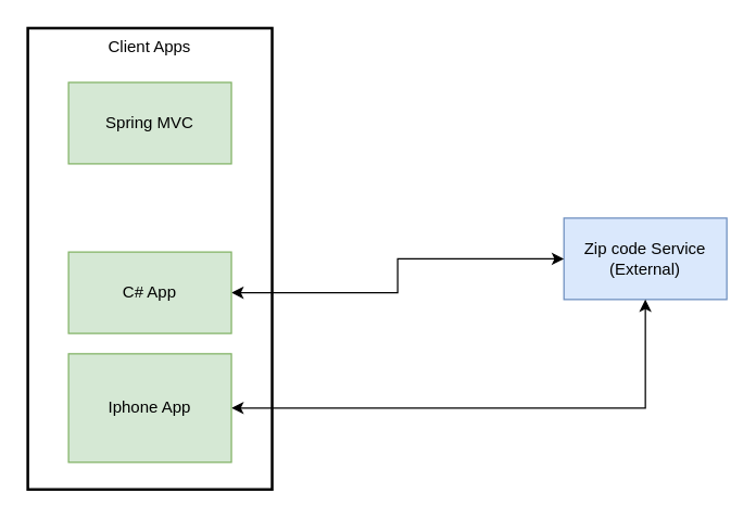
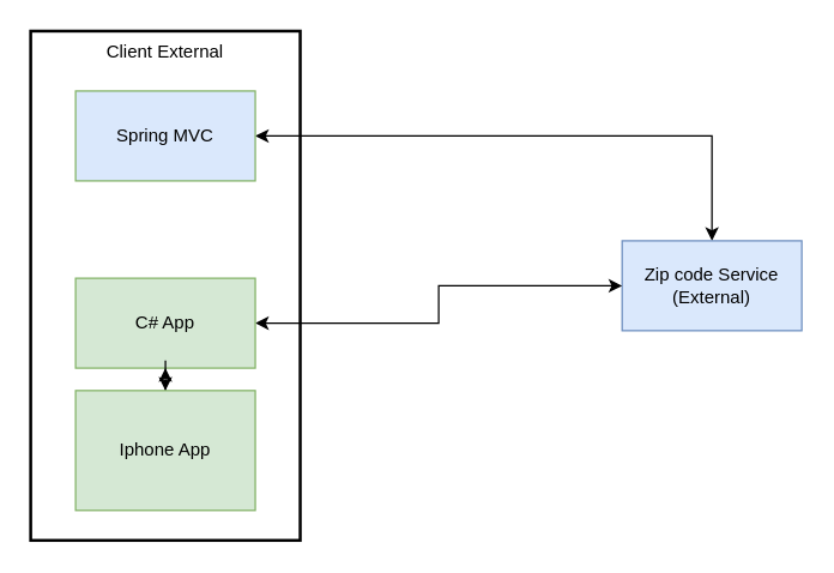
- <mxCell id="2" value="Client Apps" style="rounded=0;whiteSpace=wrap;html=1;verticalAlign=top;fillColor=none;strokeWidth=2;" vertex="1" parent="1"><mxGeometry x="20" y="20" width="180" height="340" as="geometry" /></mxCell>
+ <mxCell id="2" value="Client External" style="rounded=0;whiteSpace=wrap;html=1;verticalAlign=top;fillColor=none;strokeWidth=2;" vertex="1" parent="1"><mxGeometry x="20" y="20" width="180" height="340" as="geometry" /></mxCell>
- <mxCell id="4" value="&lt;div&gt;&lt;span style=&quot;background-color: initial;&quot;&gt;Spring MVC&lt;/span&gt;&lt;br&gt;&lt;/div&gt;" style="rounded=0;whiteSpace=wrap;html=1;fillColor=#d5e8d4;strokeColor=#82b366;" vertex="1" parent="1"><mxGeometry x="50" y="60" width="120" height="60" as="geometry" /></mxCell>
+ <mxCell id="4" value="&lt;div&gt;&lt;span style=&quot;background-color: initial;&quot;&gt;Spring MVC&lt;/span&gt;&lt;br&gt;&lt;/div&gt;" style="rounded=0;whiteSpace=wrap;html=1;fillColor=#dae8fc;strokeColor=#82b366;" vertex="1" parent="1"><mxGeometry x="50" y="60" width="120" height="60" as="geometry" /></mxCell>
+ <mxCell id="3" style="edgeStyle=orthogonalEdgeStyle;rounded=0;orthogonalLoop=1;jettySize=auto;html=1;entryX=0.5;entryY=0;entryDx=0;entryDy=0;startArrow=classic;startFill=1;" edge="1" parent="1" source="4" target="5"><mxGeometry relative="1" as="geometry" /></mxCell>
- <mxCell id="8" style="edgeStyle=orthogonalEdgeStyle;rounded=0;orthogonalLoop=1;jettySize=auto;html=1;entryX=0.5;entryY=1;entryDx=0;entryDy=0;startArrow=classic;startFill=1;" edge="1" parent="1" source="9" target="5"><mxGeometry relative="1" as="geometry" /></mxCell>
+ <mxCell id="8" style="edgeStyle=orthogonalEdgeStyle;rounded=0;orthogonalLoop=1;jettySize=auto;html=1;startArrow=classic;startFill=1;" edge="1" parent="1" source="9" target="7"><mxGeometry relative="1" as="geometry" /></mxCell>
